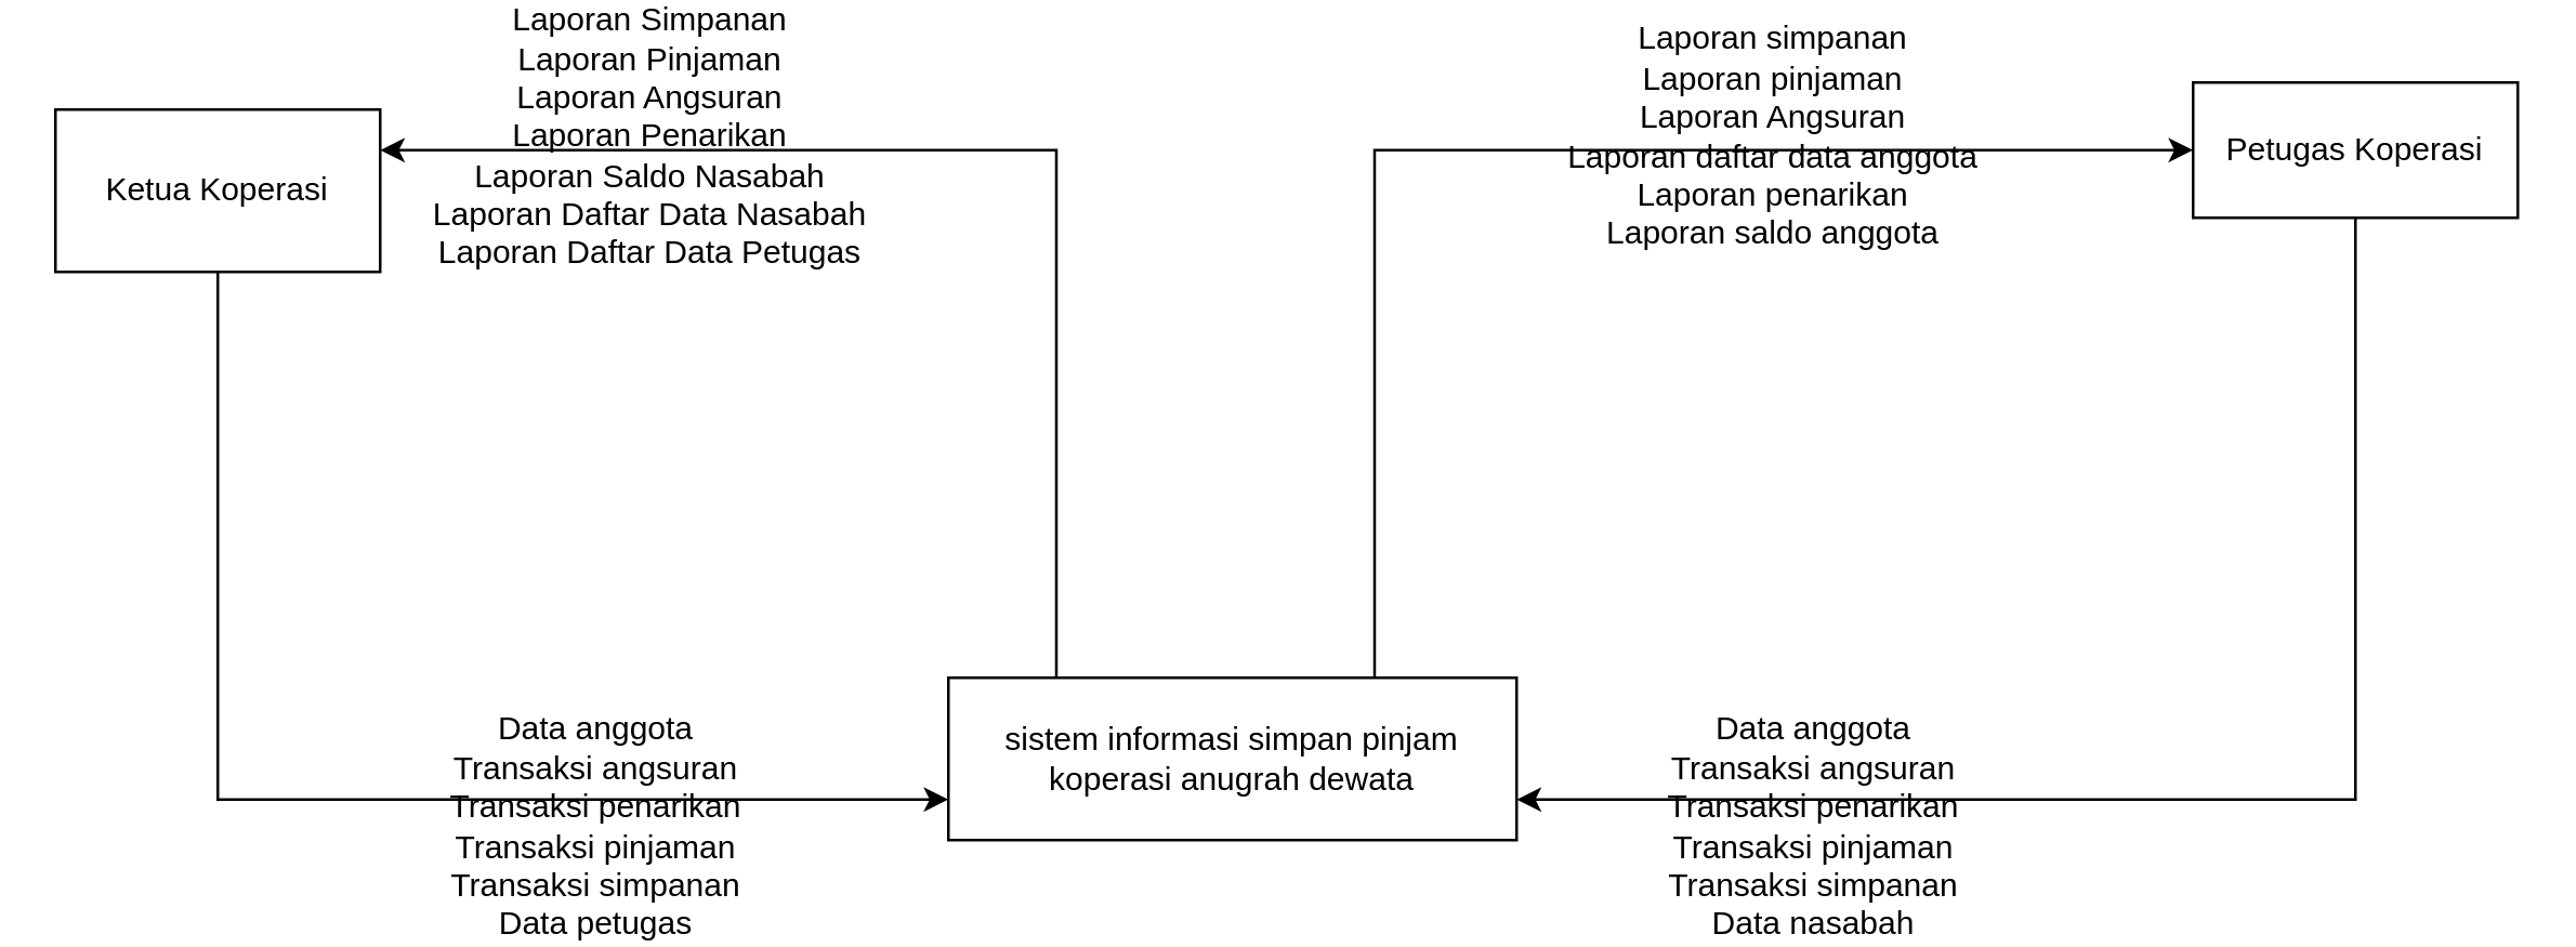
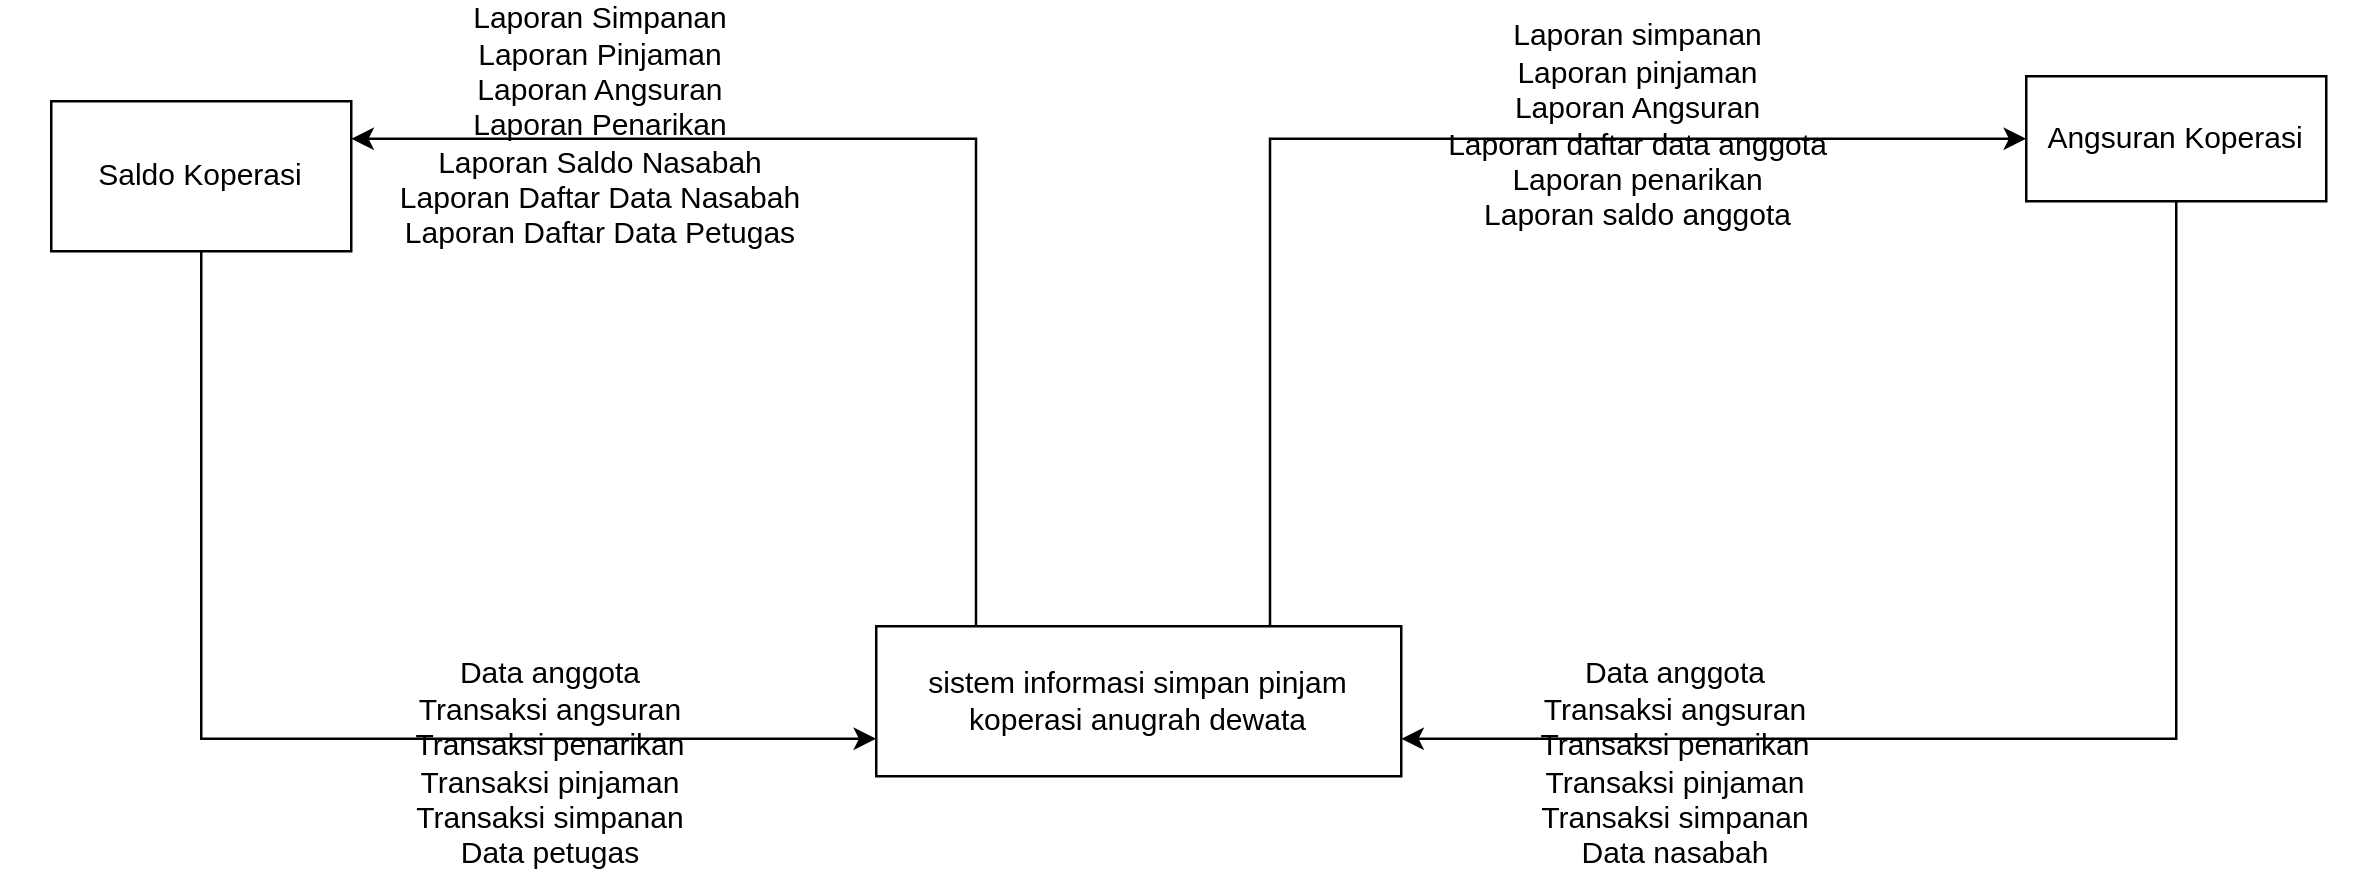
- <mxCell id="6" value="Petugas Koperasi" style="rounded=0;whiteSpace=wrap;html=1;" vertex="1" parent="1"><mxGeometry x="810" y="20" width="120" height="50" as="geometry" /></mxCell>
+ <mxCell id="6" value="Angsuran Koperasi" style="rounded=0;whiteSpace=wrap;html=1;" vertex="1" parent="1"><mxGeometry x="810" y="20" width="120" height="50" as="geometry" /></mxCell>
- <mxCell id="8" value="Ketua Koperasi" style="rounded=0;whiteSpace=wrap;html=1;" vertex="1" parent="1"><mxGeometry y="30" width="120" height="60" as="geometry" x="20" /></mxCell>
+ <mxCell id="8" value="Saldo Koperasi" style="rounded=0;whiteSpace=wrap;html=1;" vertex="1" parent="1"><mxGeometry y="30" width="120" height="60" as="geometry" x="20" /></mxCell>
